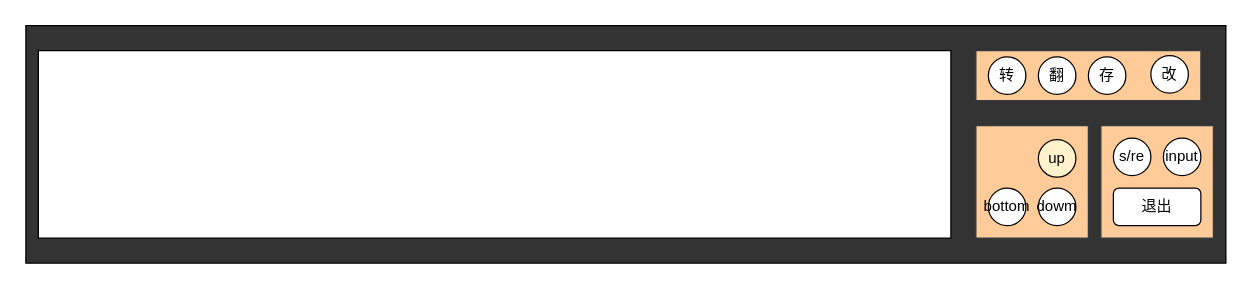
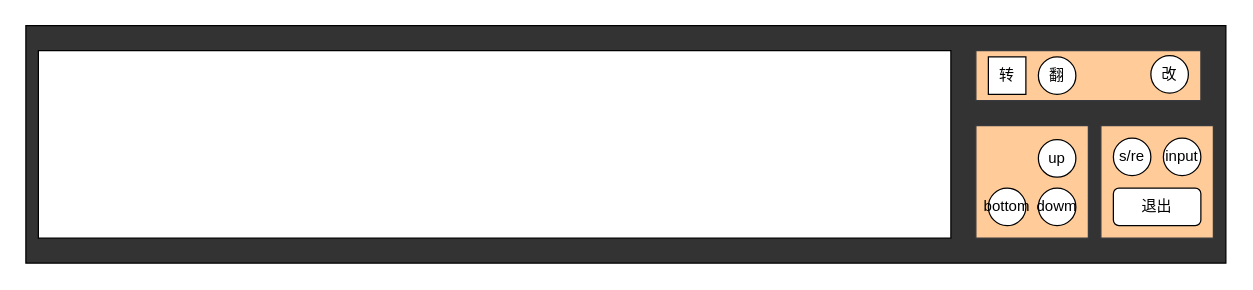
- <mxCell id="6" value="转" style="ellipse;whiteSpace=wrap;html=1;aspect=fixed;" vertex="1" parent="4"><mxGeometry x="10" y="5" width="30" height="30" as="geometry" /></mxCell>
+ <mxCell id="6" value="转" style="whiteSpace=wrap;html=1;aspect=fixed;rounded=0;" vertex="1" parent="4"><mxGeometry x="10" y="5" width="30" height="30" as="geometry" /></mxCell>
- <mxCell id="8" value="存" style="ellipse;whiteSpace=wrap;html=1;aspect=fixed;" vertex="1" parent="4"><mxGeometry x="90" y="5" width="30" height="30" as="geometry" /></mxCell>
- <mxCell id="13" value="up" style="ellipse;whiteSpace=wrap;html=1;aspect=fixed;fillColor=#fff2cc;" vertex="1" parent="12"><mxGeometry x="40" width="30" height="30" as="geometry" /></mxCell>
+ <mxCell id="13" value="up" style="ellipse;whiteSpace=wrap;html=1;aspect=fixed;" vertex="1" parent="12"><mxGeometry x="40" width="30" height="30" as="geometry" /></mxCell>
